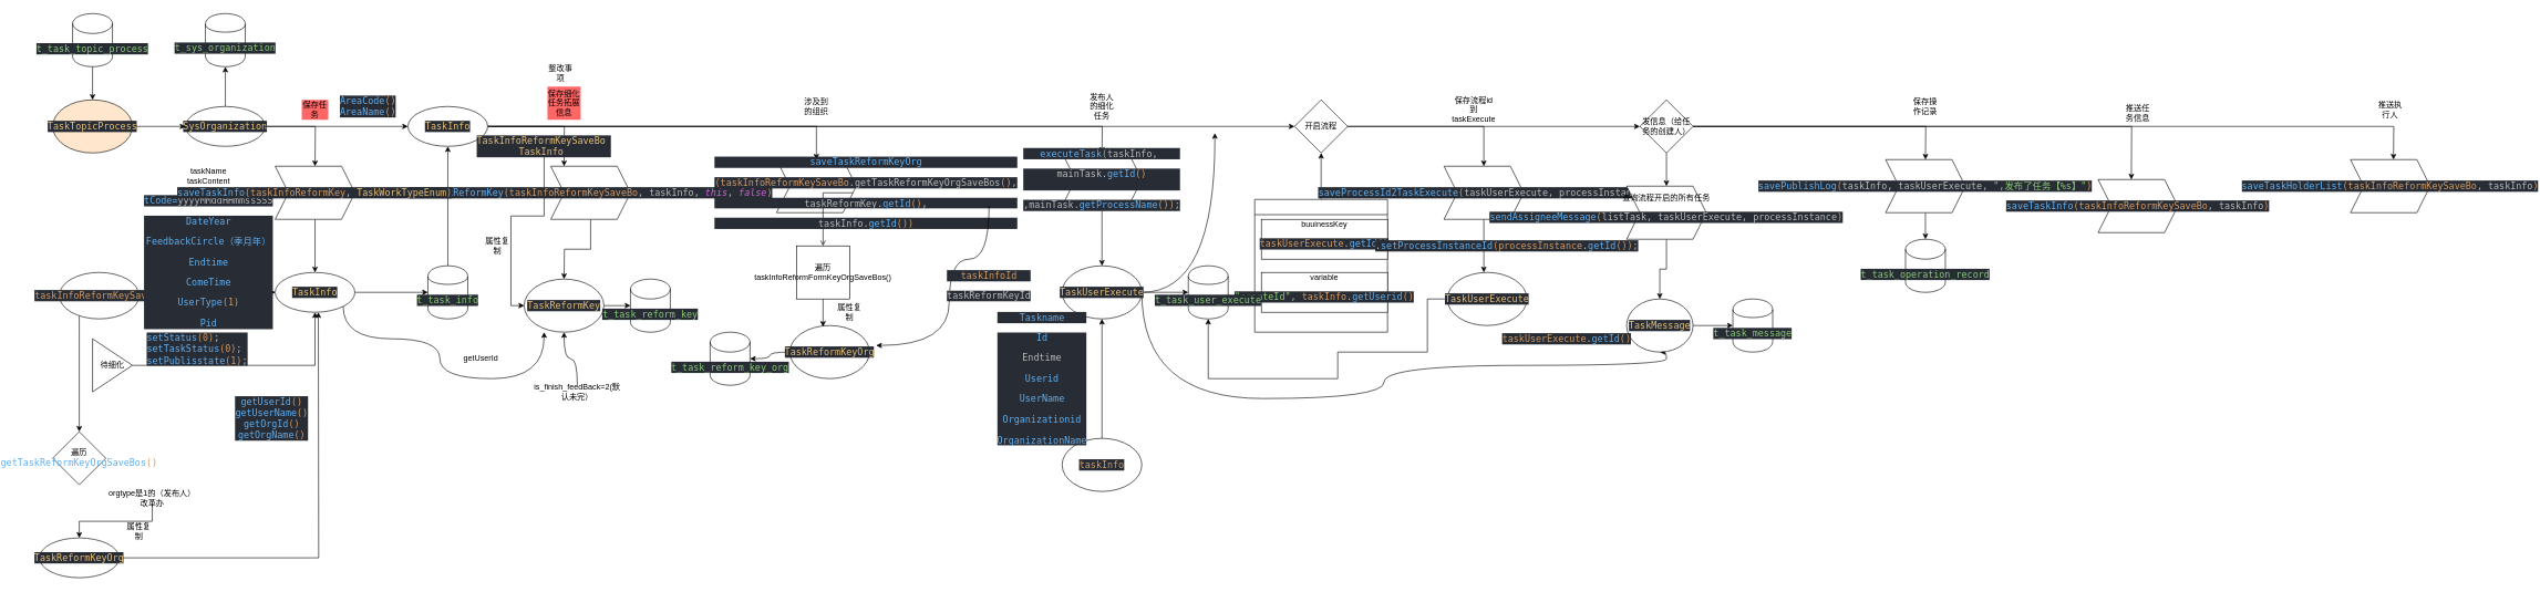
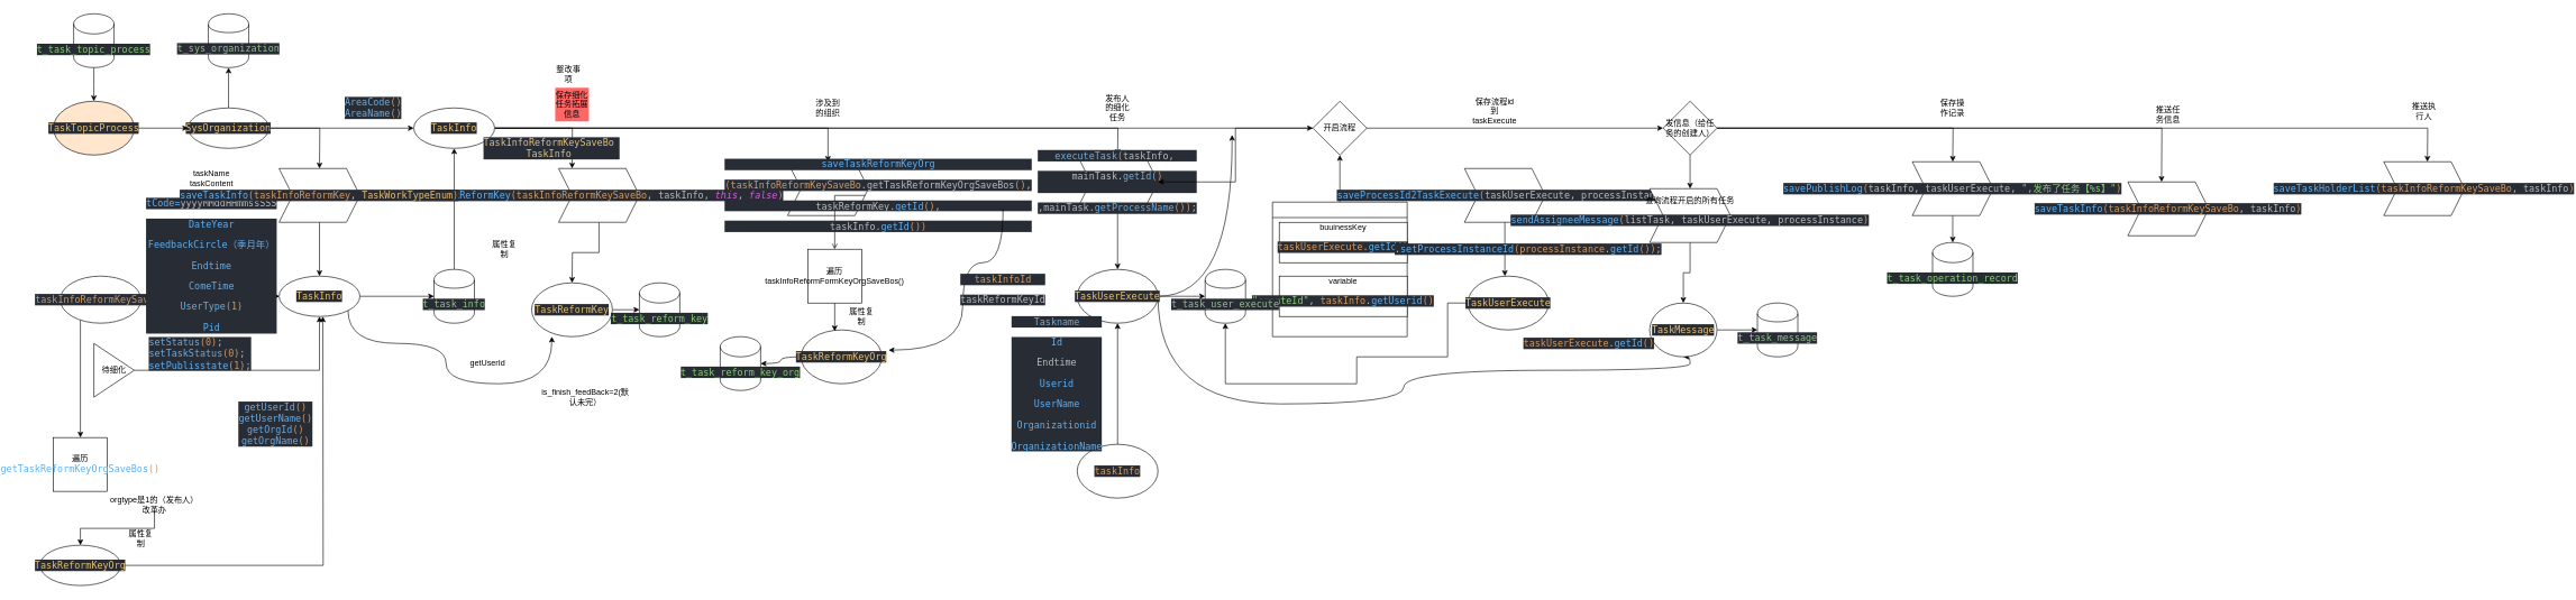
- <mxCell id="41" value="保存任务" style="text;html=1;strokeColor=none;fillColor=#FF6666;align=center;verticalAlign=middle;whiteSpace=wrap;rounded=0;" vertex="1" parent="1"><mxGeometry x="415" y="150" width="40" height="30" as="geometry" /></mxCell>
- <mxCell id="76" style="edgeStyle=orthogonalEdgeStyle;rounded=0;orthogonalLoop=1;jettySize=auto;html=1;entryX=0.5;entryY=0;entryDx=0;entryDy=0;" edge="1" parent="1" source="78" target="84"><mxGeometry relative="1" as="geometry"><mxPoint x="2170" y="190" as="targetPoint" /></mxGeometry></mxCell>
+ <mxCell id="76" style="edgeStyle=orthogonalEdgeStyle;rounded=0;orthogonalLoop=1;jettySize=auto;html=1;" edge="1" parent="1" source="78" target="65"><mxGeometry relative="1" as="geometry"><mxPoint x="2170" y="190" as="targetPoint" /></mxGeometry></mxCell>
- <mxCell id="42" style="edgeStyle=orthogonalEdgeStyle;rounded=0;orthogonalLoop=1;jettySize=auto;html=1;entryX=0;entryY=0.5;entryDx=0;entryDy=0;" edge="1" parent="1" source="43" target="45"><mxGeometry relative="1" as="geometry" /></mxCell>
- <mxCell id="48" style="edgeStyle=orthogonalEdgeStyle;curved=1;rounded=0;orthogonalLoop=1;jettySize=auto;html=1;entryX=0.5;entryY=1;entryDx=0;entryDy=0;" edge="1" parent="1" source="49" target="45"><mxGeometry relative="1" as="geometry" /></mxCell>
- <mxCell id="22" value="遍历&lt;span style=&quot;font-family: &amp;#34;jetbrains mono&amp;#34; , monospace ; font-size: 10.5pt ; color: rgb(97 , 175 , 239)&quot;&gt;getTaskReformKeyOrgSaveBos&lt;/span&gt;&lt;span style=&quot;font-family: &amp;#34;jetbrains mono&amp;#34; , monospace ; font-size: 10.5pt ; color: rgb(209 , 154 , 102)&quot;&gt;()&lt;/span&gt;" style="rhombus;whiteSpace=wrap;html=1;" vertex="1" parent="1"><mxGeometry x="40" y="650" width="80" height="80" as="geometry" /></mxCell>
+ <mxCell id="22" value="遍历&lt;span style=&quot;font-family: &amp;#34;jetbrains mono&amp;#34; , monospace ; font-size: 10.5pt ; color: rgb(97 , 175 , 239)&quot;&gt;getTaskReformKeyOrgSaveBos&lt;/span&gt;&lt;span style=&quot;font-family: &amp;#34;jetbrains mono&amp;#34; , monospace ; font-size: 10.5pt ; color: rgb(209 , 154 , 102)&quot;&gt;()&lt;/span&gt;" style="whiteSpace=wrap;html=1;rounded=0;" vertex="1" parent="1"><mxGeometry x="40" y="650" width="80" height="80" as="geometry" /></mxCell>
